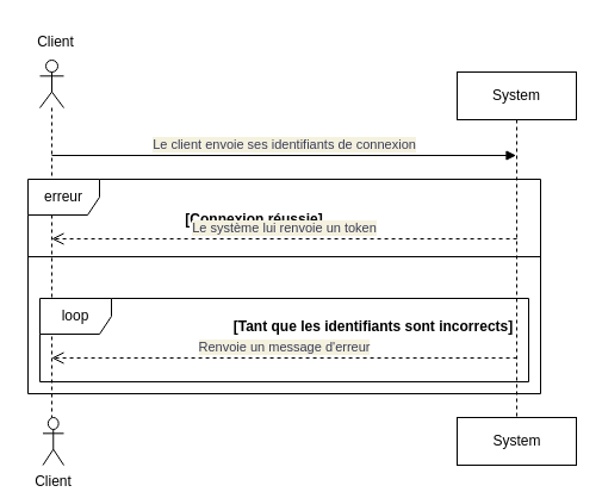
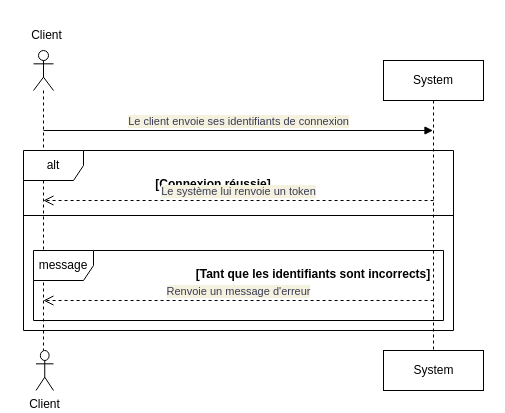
- <mxCell id="5" value="erreur" style="shape=umlFrame;whiteSpace=wrap;html=1;" parent="1" vertex="1"><mxGeometry x="23" y="150" width="430" height="180" as="geometry" /></mxCell>
+ <mxCell id="5" value="alt" style="shape=umlFrame;whiteSpace=wrap;html=1;" parent="1" vertex="1"><mxGeometry x="23" y="150" width="430" height="180" as="geometry" /></mxCell>
- <mxCell id="9" value="loop" style="shape=umlFrame;whiteSpace=wrap;html=1;" parent="1" vertex="1"><mxGeometry x="33" y="250" width="410" height="70" as="geometry" /></mxCell>
+ <mxCell id="9" value="message" style="shape=umlFrame;whiteSpace=wrap;html=1;" parent="1" vertex="1"><mxGeometry x="33" y="250" width="410" height="70" as="geometry" /></mxCell>
